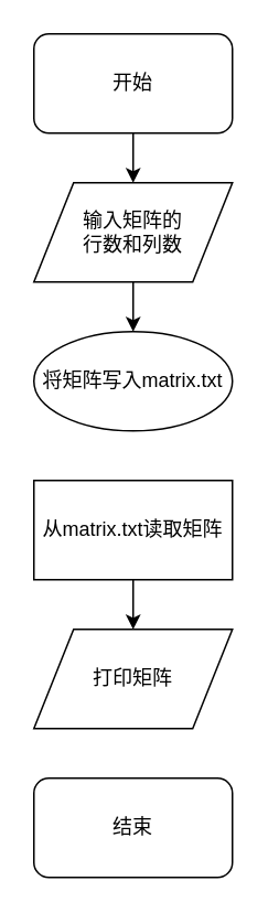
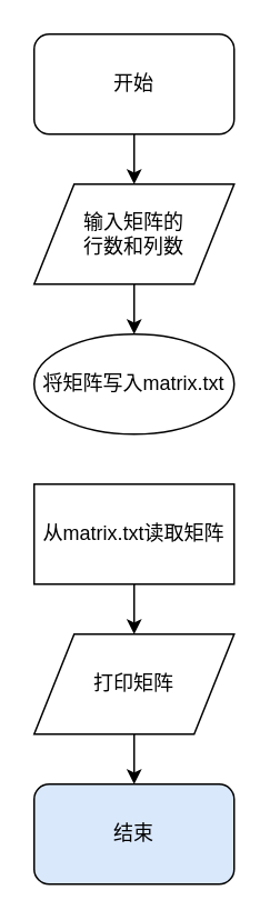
+ <mxCell id="9" style="edgeStyle=orthogonalEdgeStyle;rounded=0;orthogonalLoop=1;jettySize=auto;html=1;exitX=0.5;exitY=1;exitDx=0;exitDy=0;entryX=0.5;entryY=0;entryDx=0;entryDy=0;" edge="1" parent="1" source="10" target="11"><mxGeometry relative="1" as="geometry" /></mxCell>
- <mxCell id="11" value="结束" style="rounded=1;whiteSpace=wrap;html=1;" vertex="1" parent="1"><mxGeometry x="20" y="470" width="120" height="60" as="geometry" /></mxCell>
+ <mxCell id="11" value="结束" style="rounded=1;whiteSpace=wrap;html=1;fillColor=#dae8fc;" vertex="1" parent="1"><mxGeometry x="20" y="470" width="120" height="60" as="geometry" /></mxCell>
